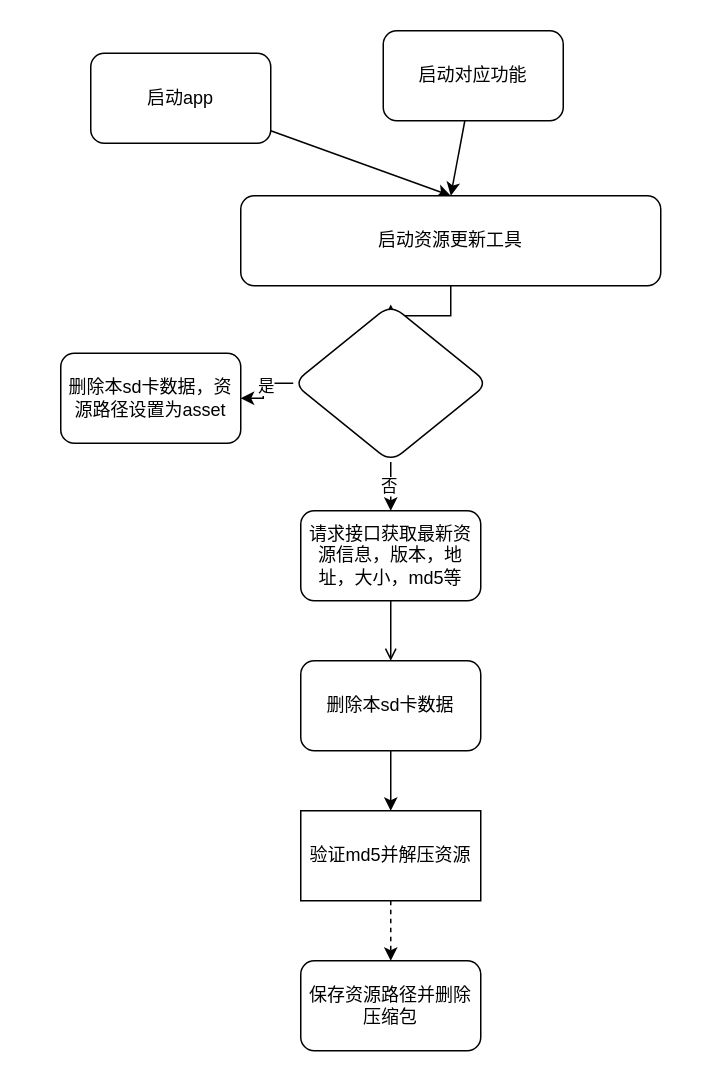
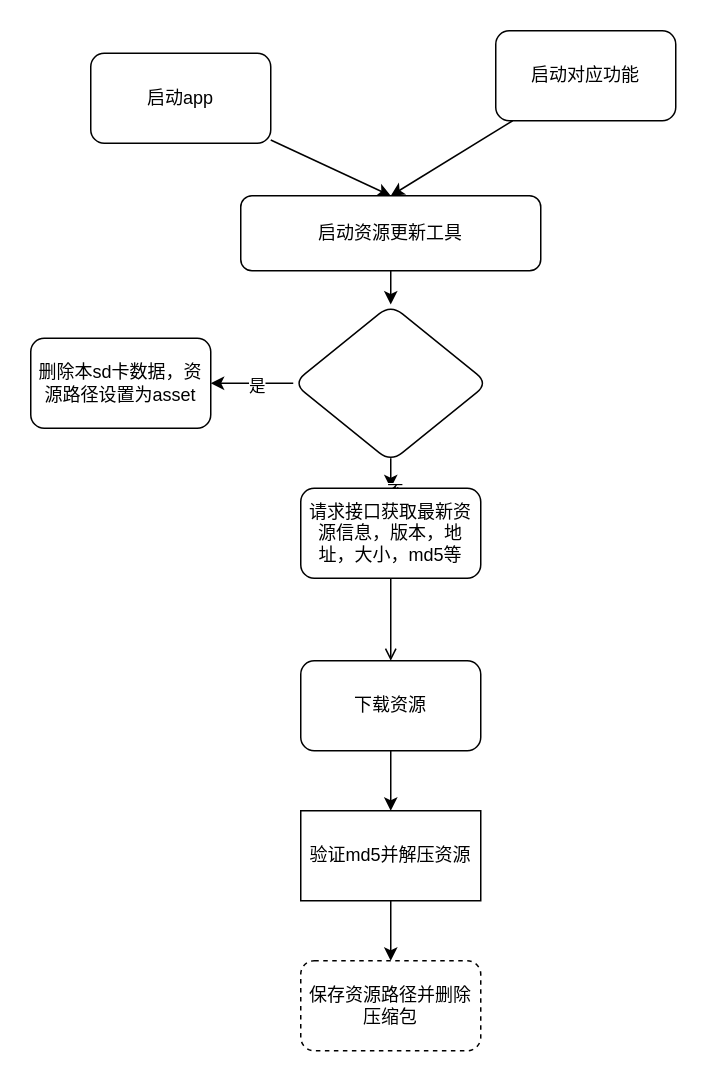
- <mxCell id="20" value="启动对应功能" style="rounded=1;whiteSpace=wrap;html=1;" vertex="1" parent="1"><mxGeometry x="255" y="20" width="120" height="60" as="geometry" /></mxCell>
+ <mxCell id="20" value="启动对应功能" style="rounded=1;whiteSpace=wrap;html=1;" vertex="1" parent="1"><mxGeometry x="330" y="20" width="120" height="60" as="geometry" /></mxCell>
- <mxCell id="5" value="启动资源更新工具" style="rounded=1;whiteSpace=wrap;html=1;" vertex="1" parent="1"><mxGeometry x="160" y="130" width="280" height="60" as="geometry" /></mxCell>
+ <mxCell id="5" value="启动资源更新工具" style="rounded=1;whiteSpace=wrap;html=1;" vertex="1" parent="1"><mxGeometry x="160" y="130" width="200" height="50" as="geometry" /></mxCell>
- <mxCell id="11" value="删除本sd卡数据，资源路径设置为asset" style="rounded=1;whiteSpace=wrap;html=1;" vertex="1" parent="1"><mxGeometry x="40" y="235" width="120" height="60" as="geometry" /></mxCell>
+ <mxCell id="11" value="删除本sd卡数据，资源路径设置为asset" style="rounded=1;whiteSpace=wrap;html=1;" vertex="1" parent="1"><mxGeometry x="20" y="225" width="120" height="60" as="geometry" /></mxCell>
- <mxCell id="13" value="请求接口获取最新资源信息，版本，地址，大小，md5等" style="whiteSpace=wrap;html=1;rounded=1;" vertex="1" parent="1"><mxGeometry x="200" y="340" width="120" height="60" as="geometry" /></mxCell>
+ <mxCell id="13" value="请求接口获取最新资源信息，版本，地址，大小，md5等" style="whiteSpace=wrap;html=1;rounded=1;" vertex="1" parent="1"><mxGeometry x="200" y="325" width="120" height="60" as="geometry" /></mxCell>
- <mxCell id="15" value="删除本sd卡数据" style="whiteSpace=wrap;html=1;rounded=1;" vertex="1" parent="1"><mxGeometry x="200" y="440" width="120" height="60" as="geometry" /></mxCell>
+ <mxCell id="15" value="下载资源" style="whiteSpace=wrap;html=1;rounded=1;" vertex="1" parent="1"><mxGeometry x="200" y="440" width="120" height="60" as="geometry" /></mxCell>
- <mxCell id="16" value="" style="edgeStyle=orthogonalEdgeStyle;rounded=0;orthogonalLoop=1;jettySize=auto;html=1;dashed=1;" edge="1" parent="1" source="17" target="18"><mxGeometry relative="1" as="geometry" /></mxCell>
+ <mxCell id="16" value="" style="edgeStyle=orthogonalEdgeStyle;rounded=0;orthogonalLoop=1;jettySize=auto;html=1;" edge="1" parent="1" source="17" target="18"><mxGeometry relative="1" as="geometry" /></mxCell>
- <mxCell id="18" value="保存资源路径并删除压缩包" style="whiteSpace=wrap;html=1;rounded=1;" vertex="1" parent="1"><mxGeometry x="200" y="640" width="120" height="60" as="geometry" /></mxCell>
+ <mxCell id="18" value="保存资源路径并删除压缩包" style="whiteSpace=wrap;html=1;rounded=1;dashed=1;" vertex="1" parent="1"><mxGeometry x="200" y="640" width="120" height="60" as="geometry" /></mxCell>
